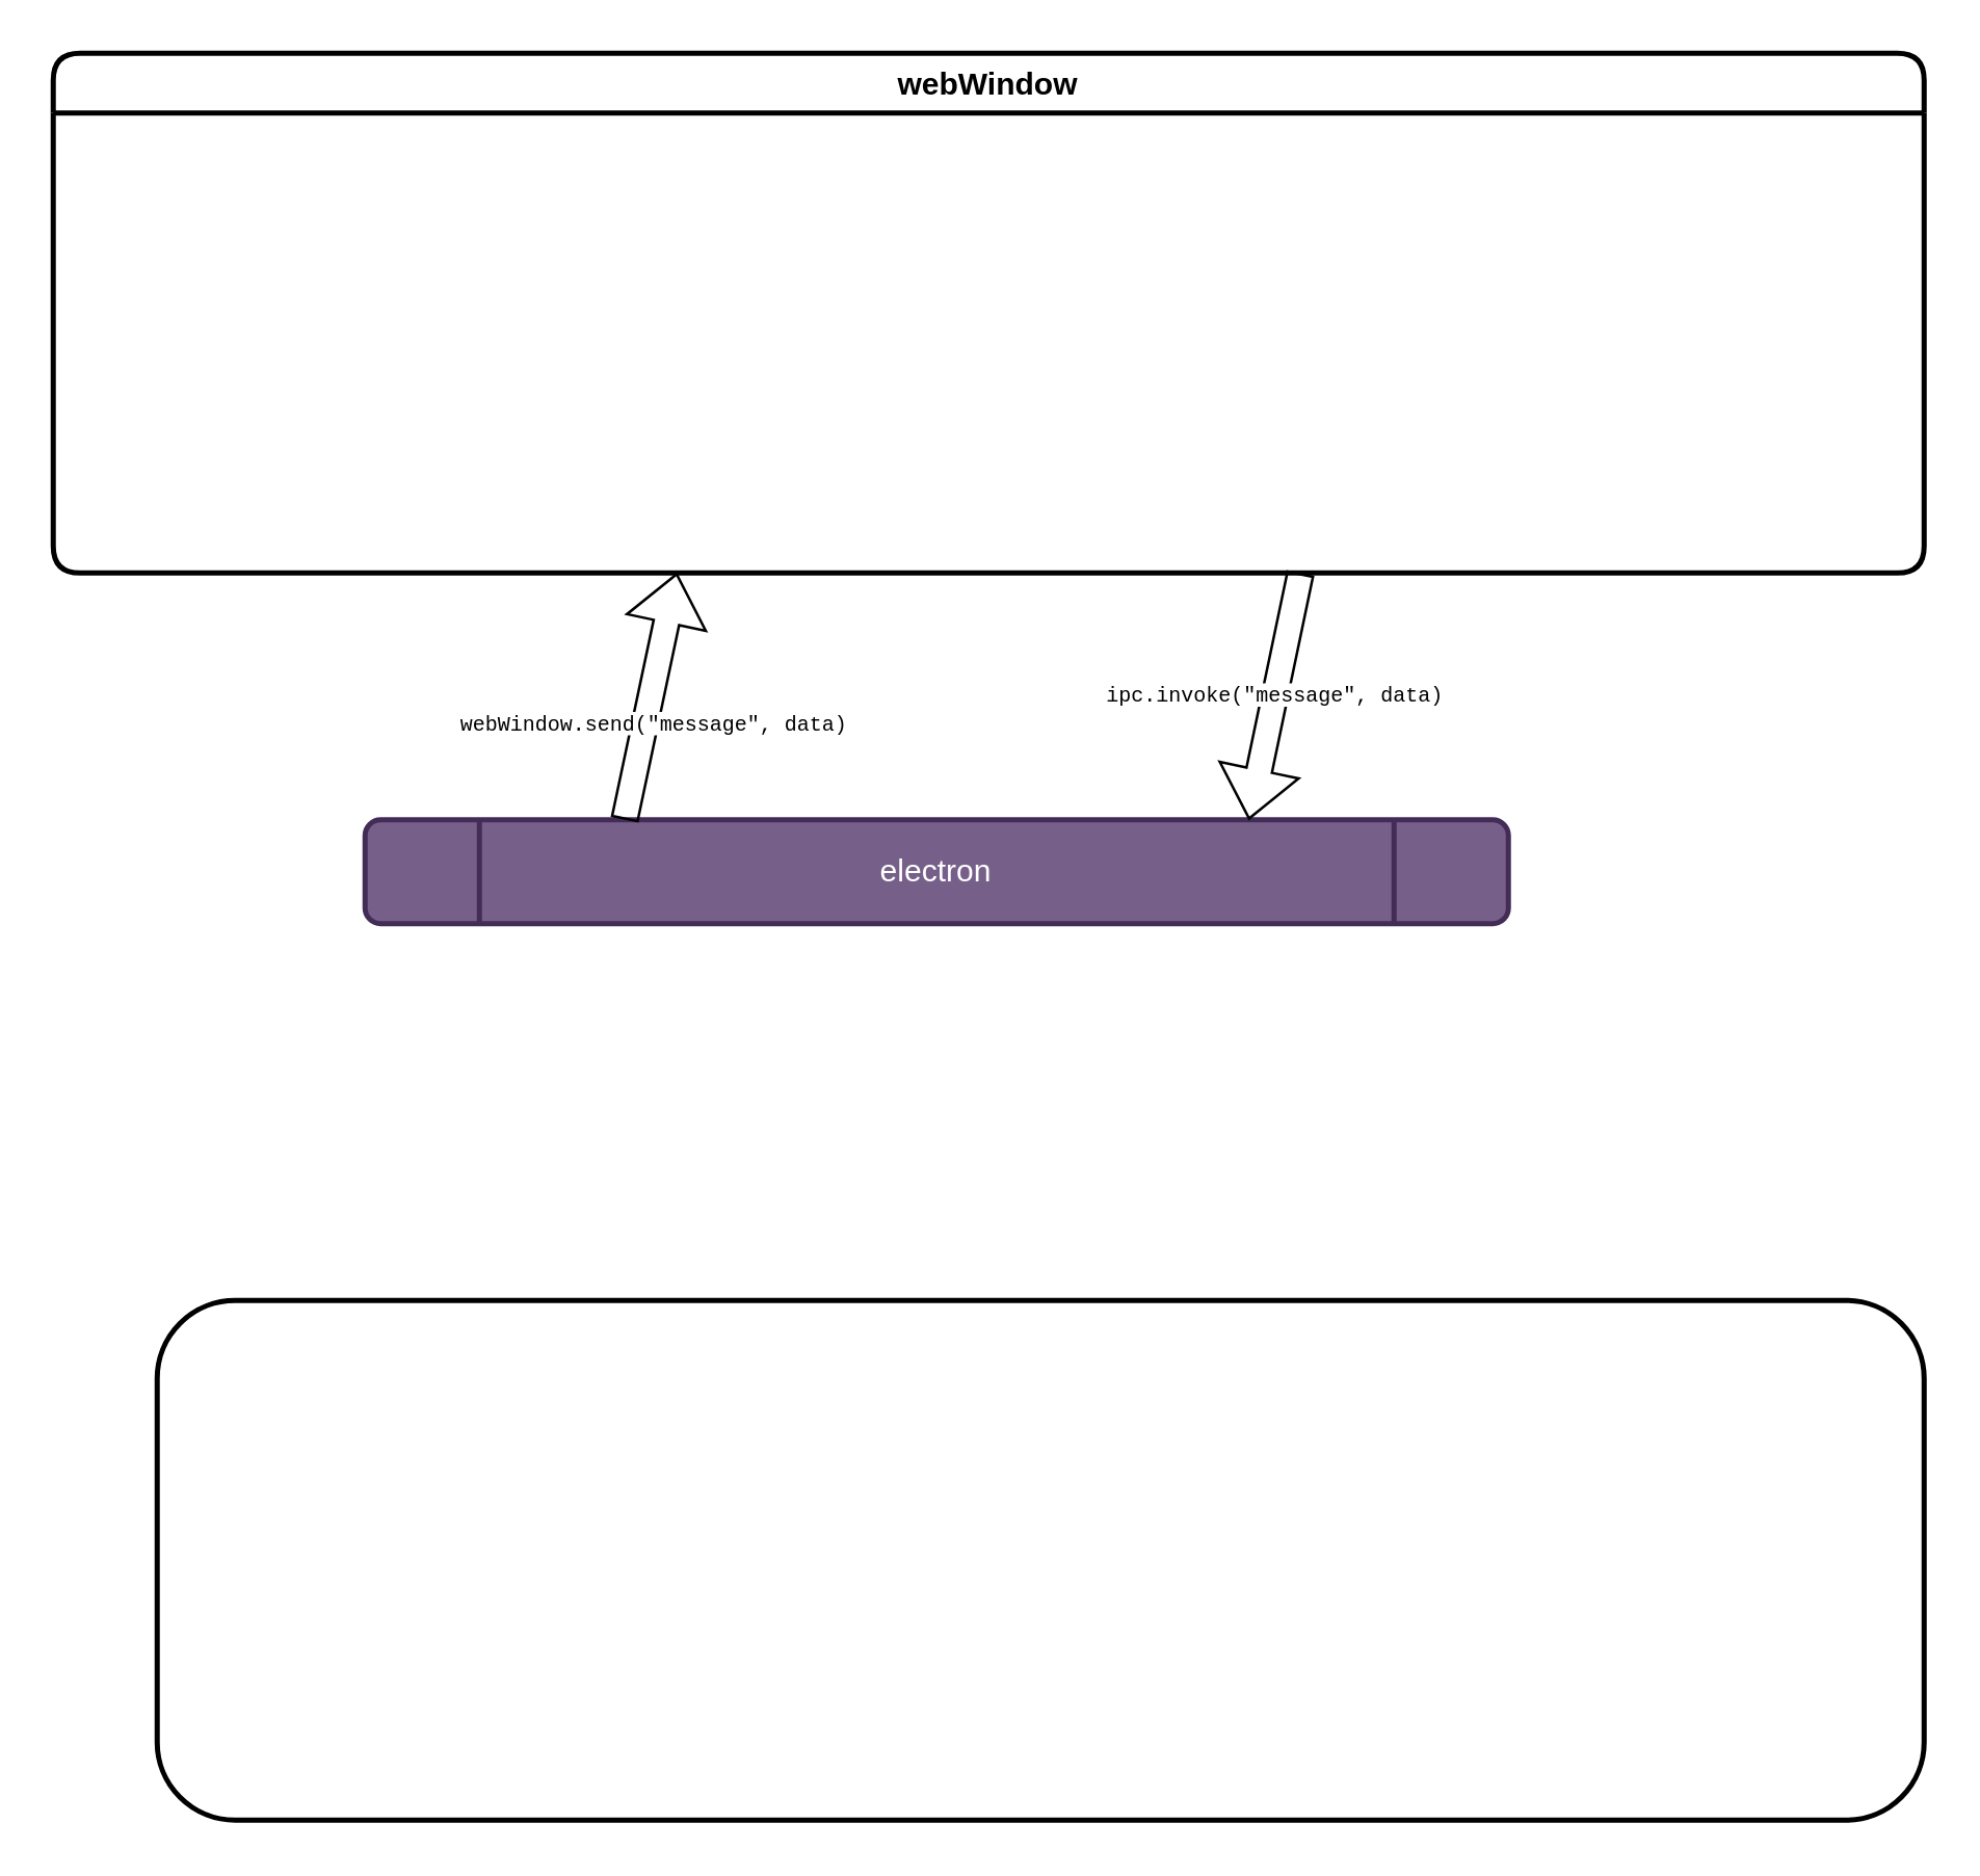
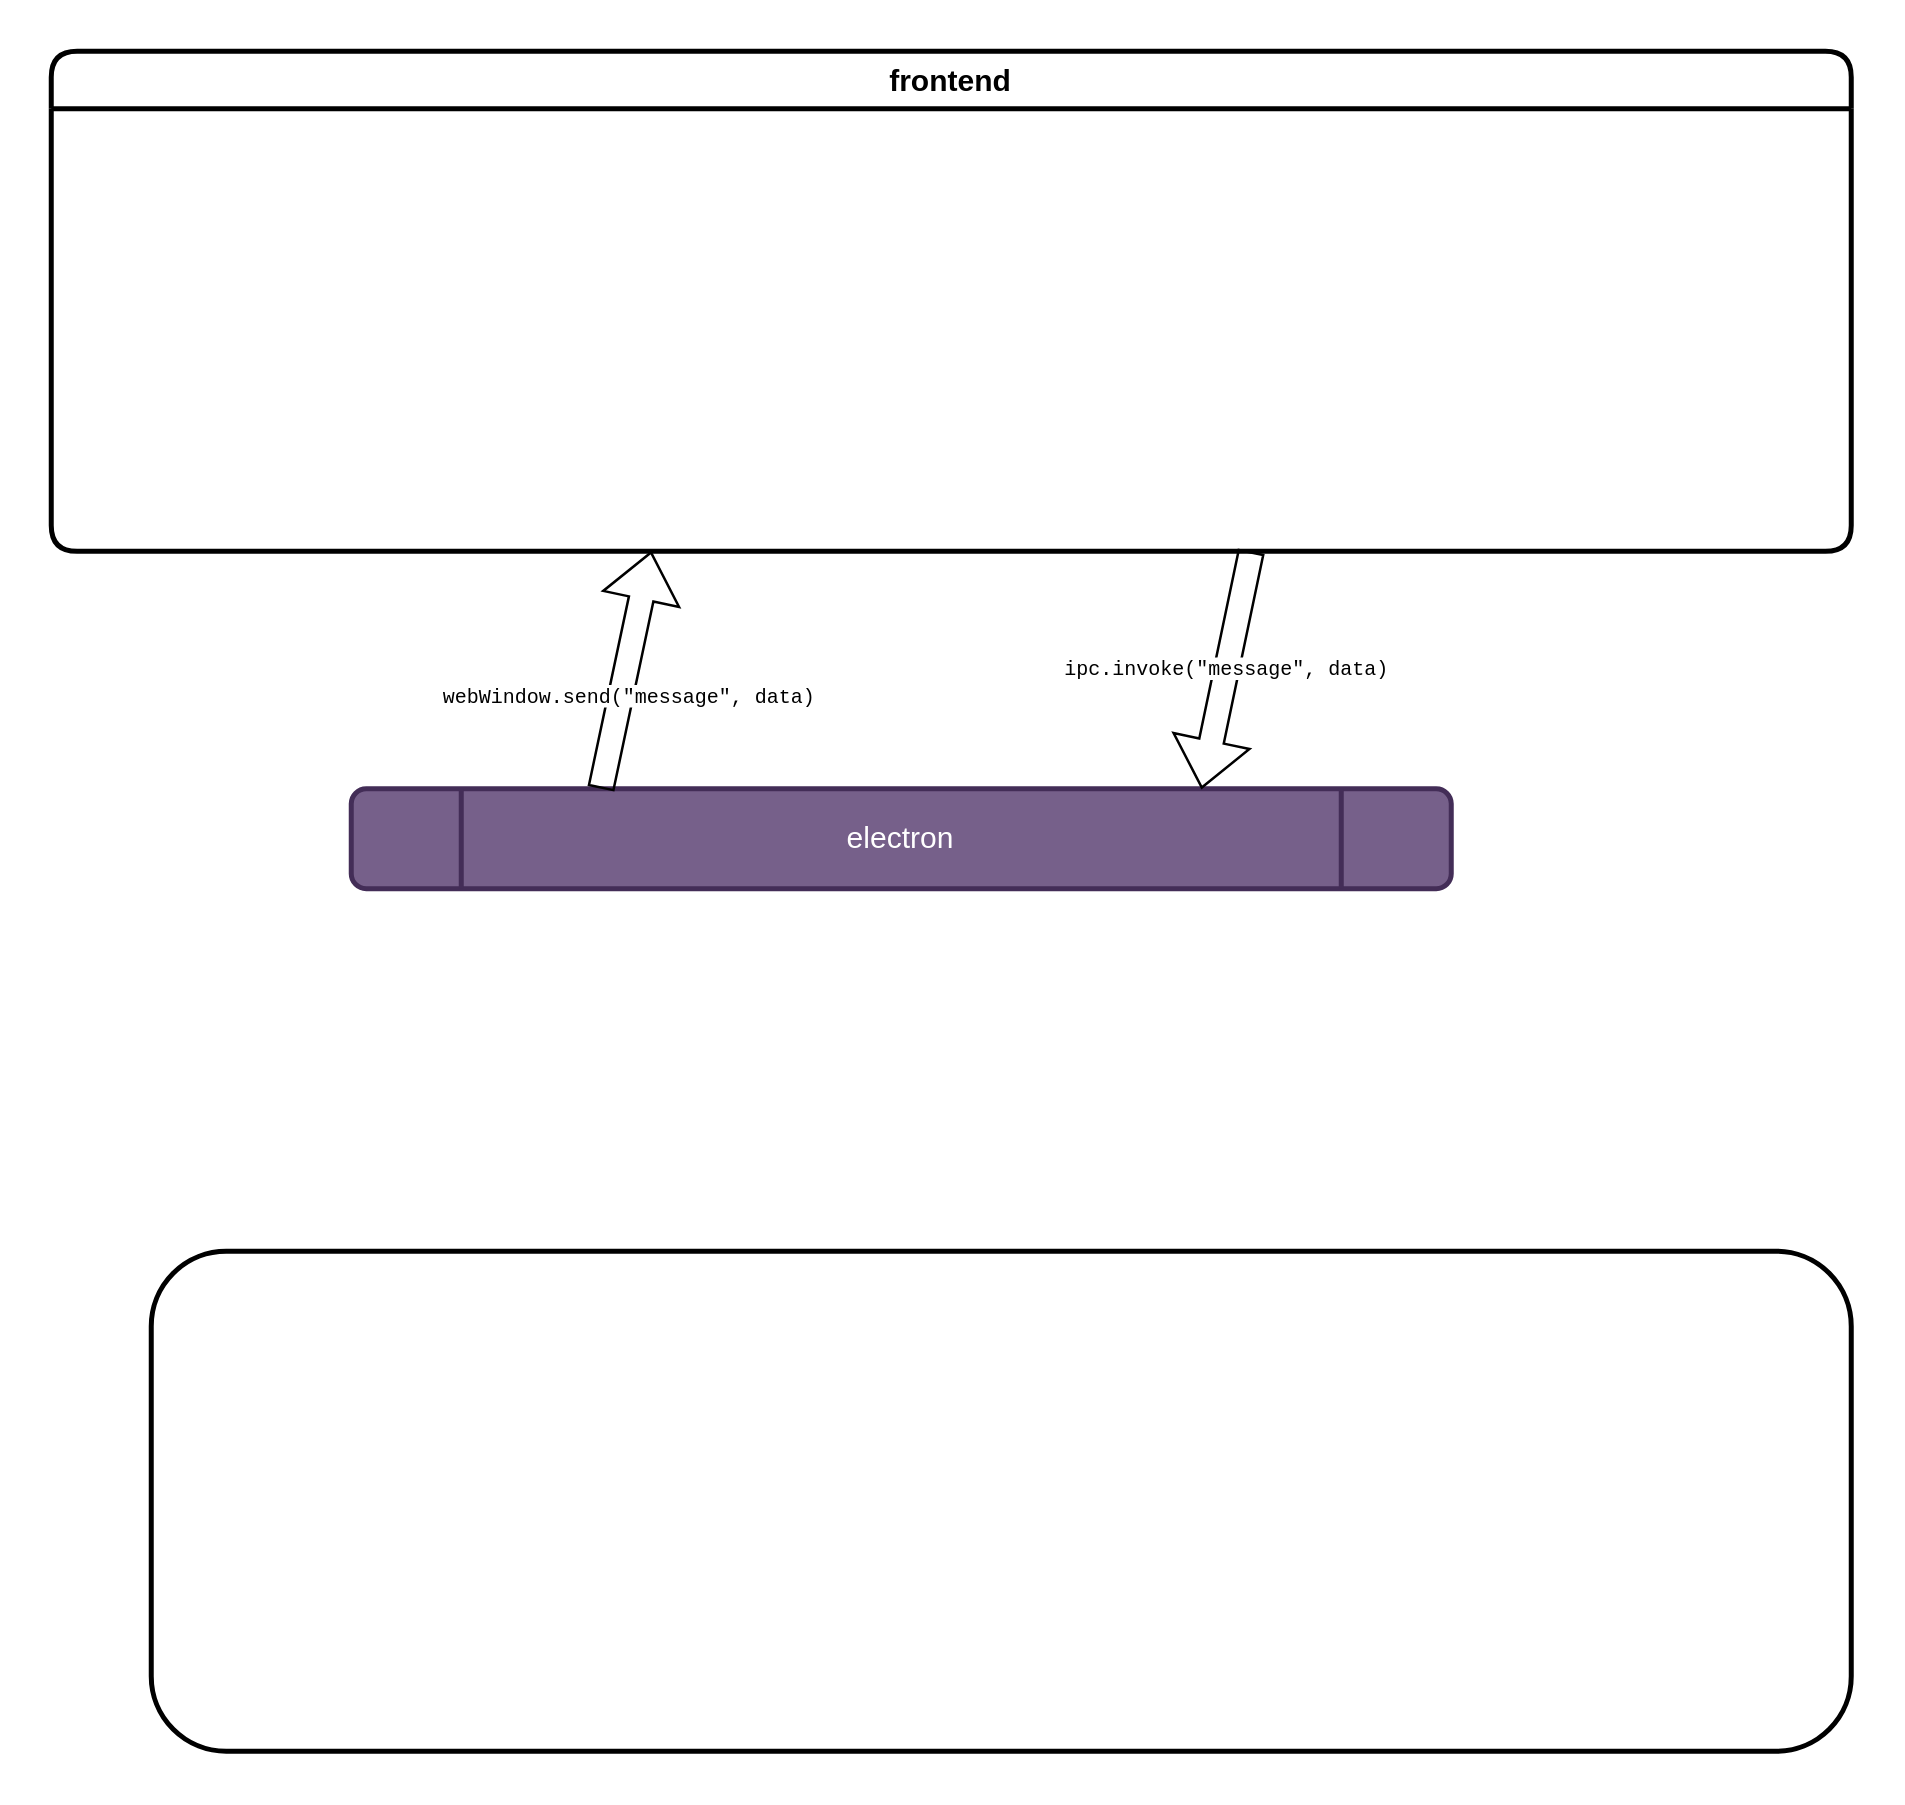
- <mxCell id="3" value="webWindow" style="swimlane;strokeWidth=2;fillColor=none;rounded=1;" vertex="1" parent="1"><mxGeometry x="20" y="20" width="720" height="200" as="geometry" /></mxCell>
+ <mxCell id="3" value="frontend" style="swimlane;strokeWidth=2;fillColor=none;rounded=1;" vertex="1" parent="1"><mxGeometry x="20" y="20" width="720" height="200" as="geometry" /></mxCell>
